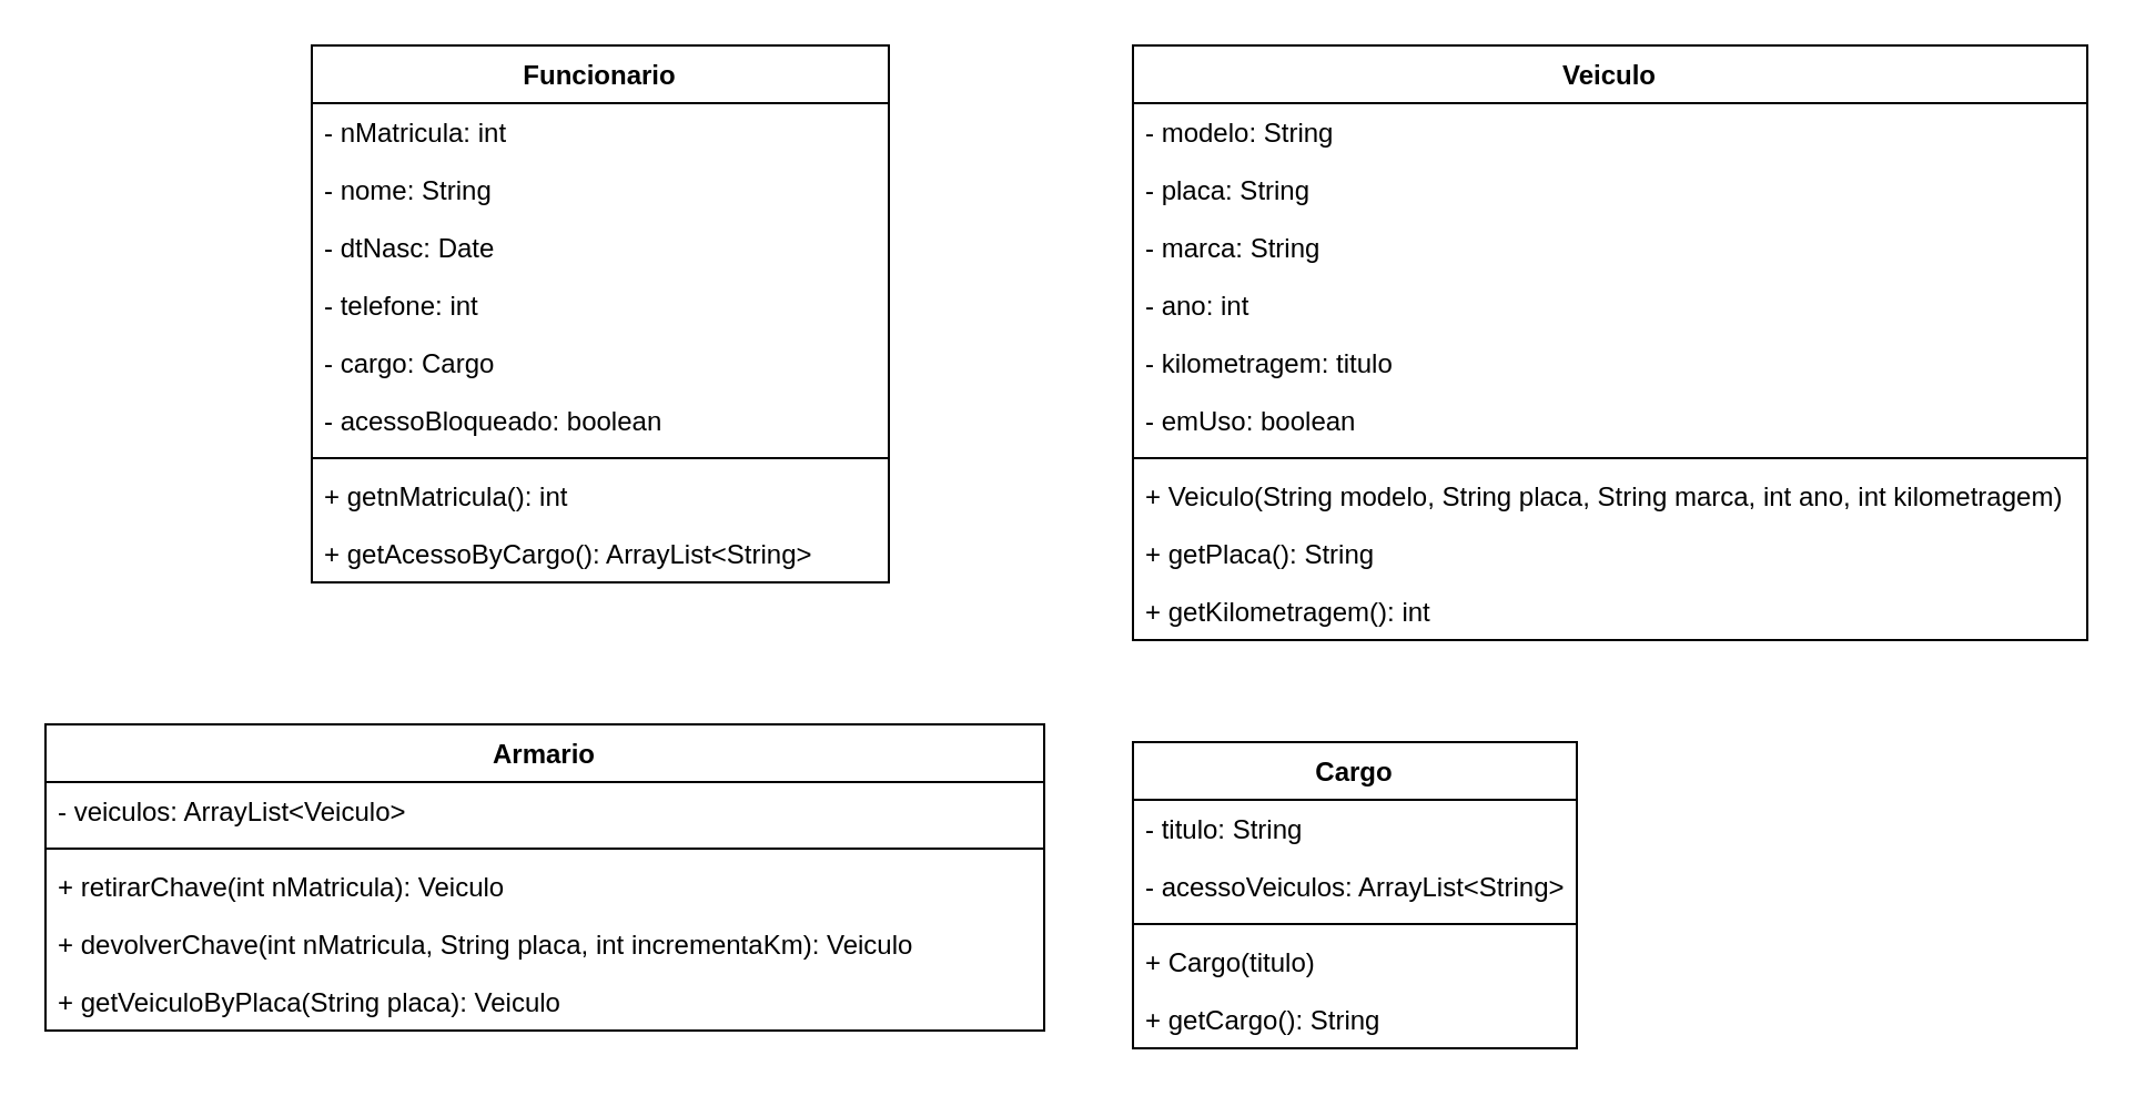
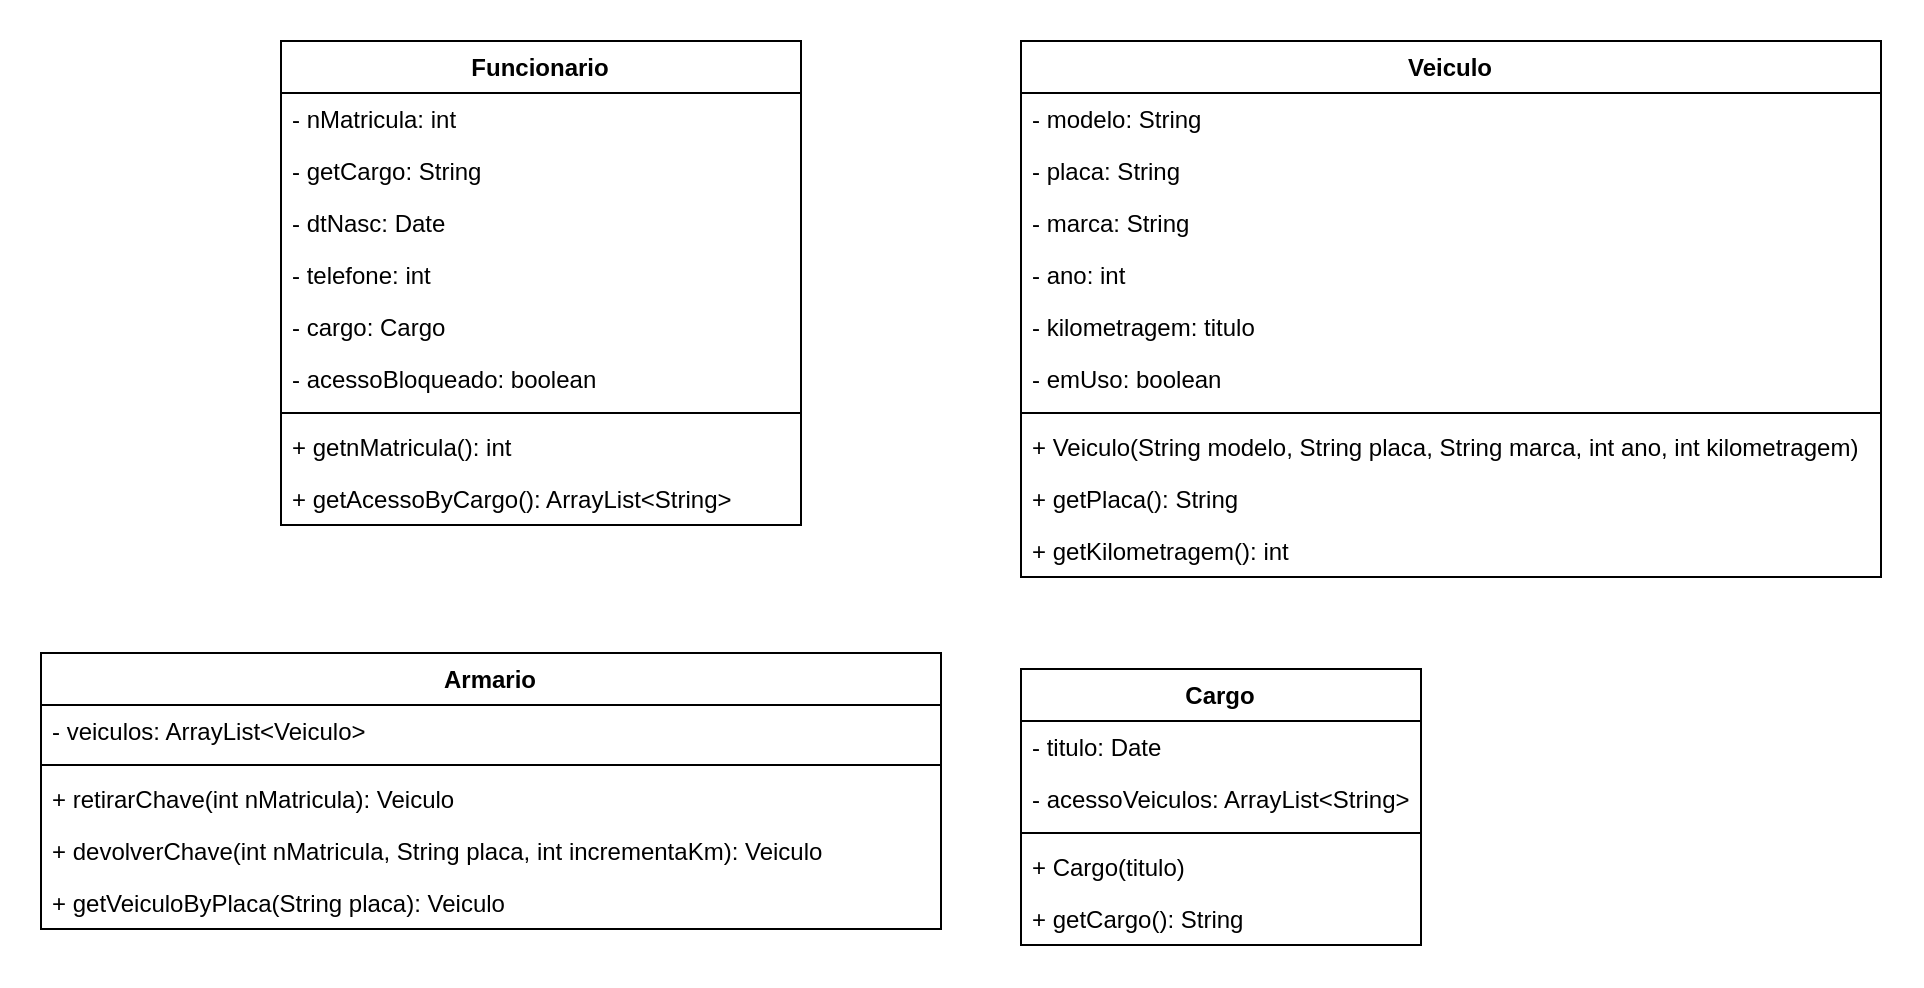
- <mxCell id="15" value="- nome: String" style="text;strokeColor=none;fillColor=none;align=left;verticalAlign=top;spacingLeft=4;spacingRight=4;overflow=hidden;rotatable=0;points=[[0,0.5],[1,0.5]];portConstraint=eastwest;" vertex="1" parent="13"><mxGeometry y="52" width="260" height="26" as="geometry" /></mxCell>
+ <mxCell id="15" value="- getCargo: String" style="text;strokeColor=none;fillColor=none;align=left;verticalAlign=top;spacingLeft=4;spacingRight=4;overflow=hidden;rotatable=0;points=[[0,0.5],[1,0.5]];portConstraint=eastwest;" vertex="1" parent="13"><mxGeometry y="52" width="260" height="26" as="geometry" /></mxCell>
- <mxCell id="30" value="- titulo: String" style="text;strokeColor=none;fillColor=none;align=left;verticalAlign=top;spacingLeft=4;spacingRight=4;overflow=hidden;rotatable=0;points=[[0,0.5],[1,0.5]];portConstraint=eastwest;" vertex="1" parent="29"><mxGeometry y="26" width="200" height="26" as="geometry" /></mxCell>
+ <mxCell id="30" value="- titulo: Date" style="text;strokeColor=none;fillColor=none;align=left;verticalAlign=top;spacingLeft=4;spacingRight=4;overflow=hidden;rotatable=0;points=[[0,0.5],[1,0.5]];portConstraint=eastwest;" vertex="1" parent="29"><mxGeometry y="26" width="200" height="26" as="geometry" /></mxCell>
